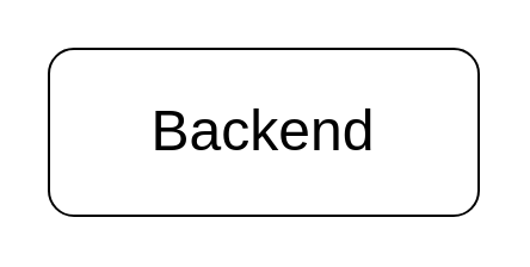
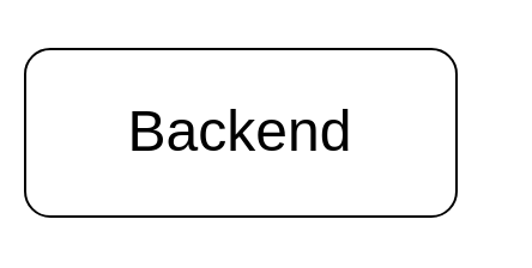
- <mxCell id="2" value="&lt;font style=&quot;font-size: 24px;&quot;&gt;Backend&lt;/font&gt;" style="rounded=1;whiteSpace=wrap;html=1;" vertex="1" parent="1"><mxGeometry x="20" y="20" width="180" height="70" as="geometry" /></mxCell>
+ <mxCell id="2" value="&lt;font style=&quot;font-size: 24px;&quot;&gt;Backend&lt;/font&gt;" style="rounded=1;whiteSpace=wrap;html=1;" vertex="1" parent="1"><mxGeometry x="10" y="20" width="180" height="70" as="geometry" /></mxCell>
